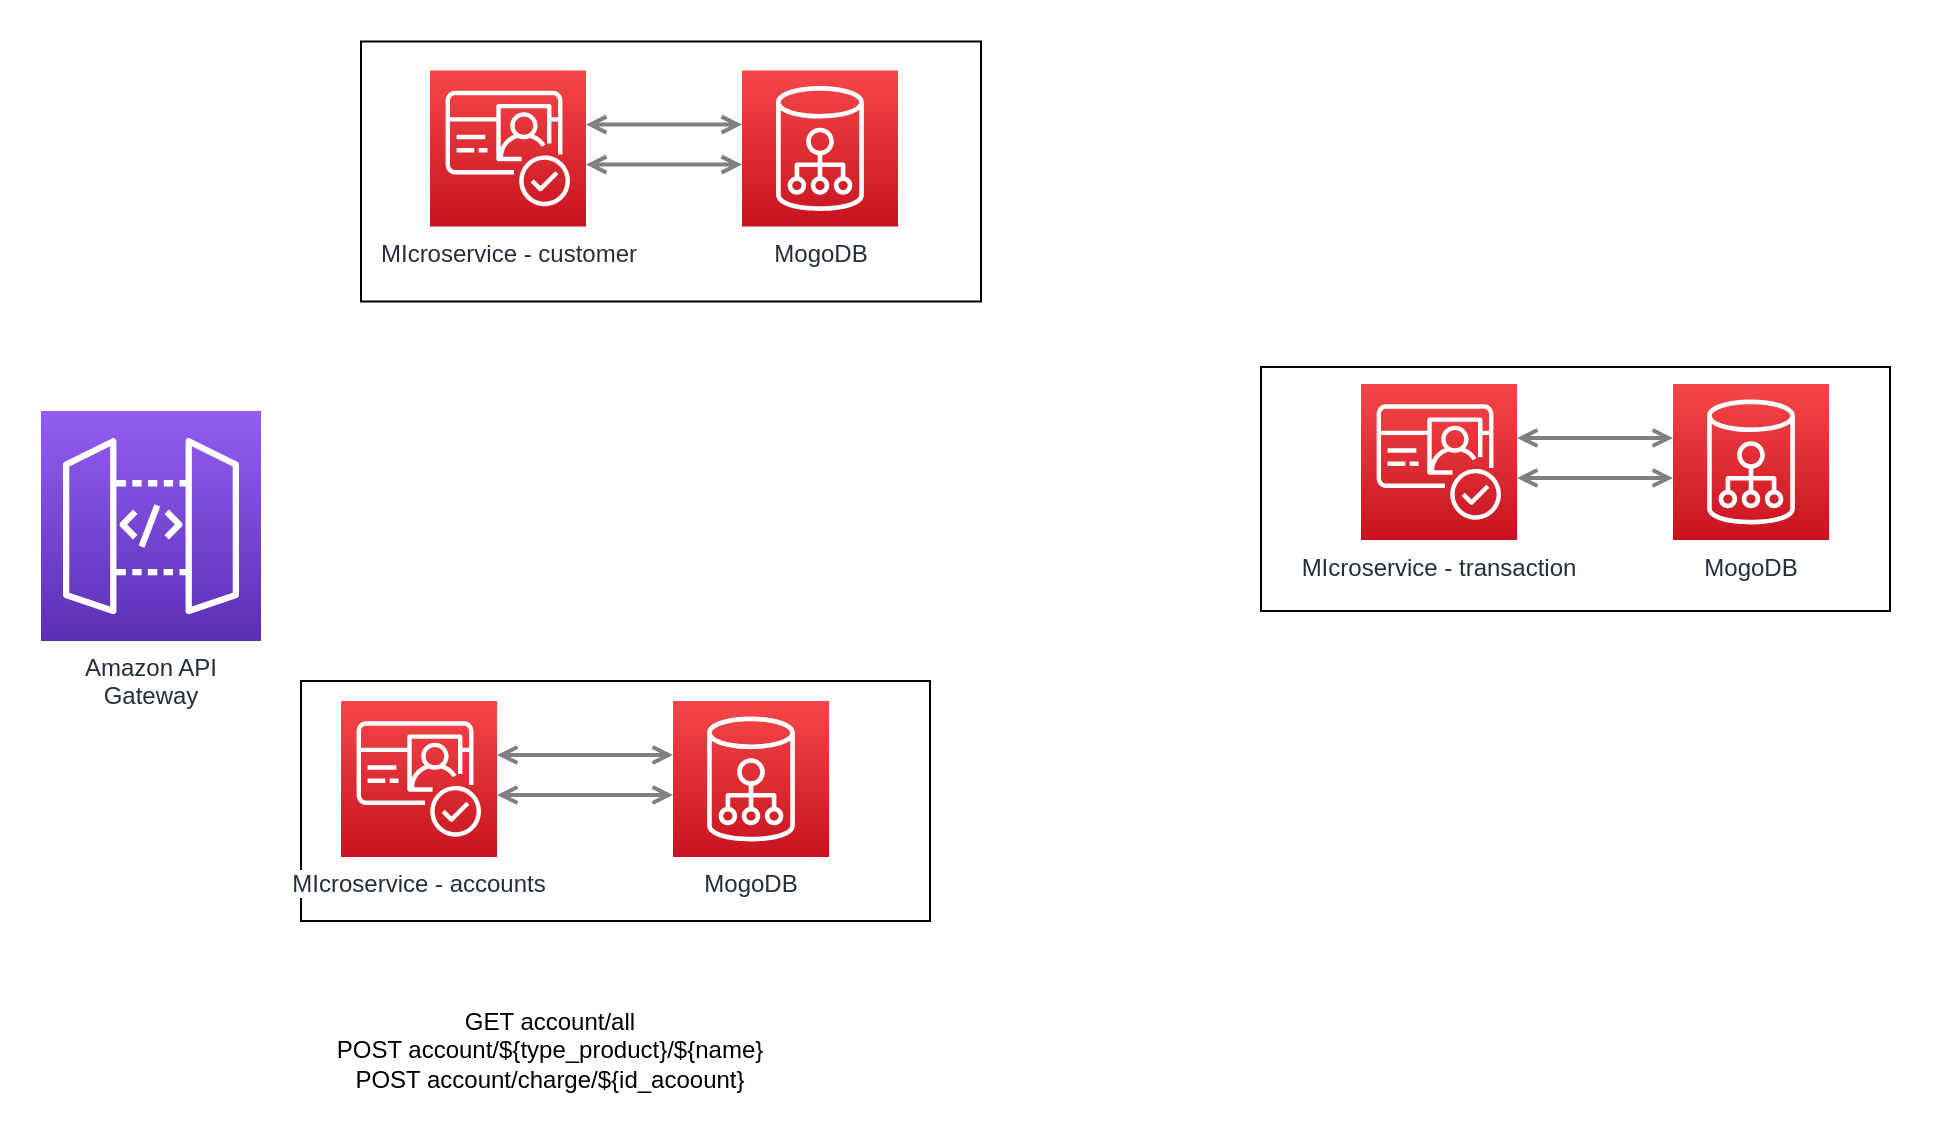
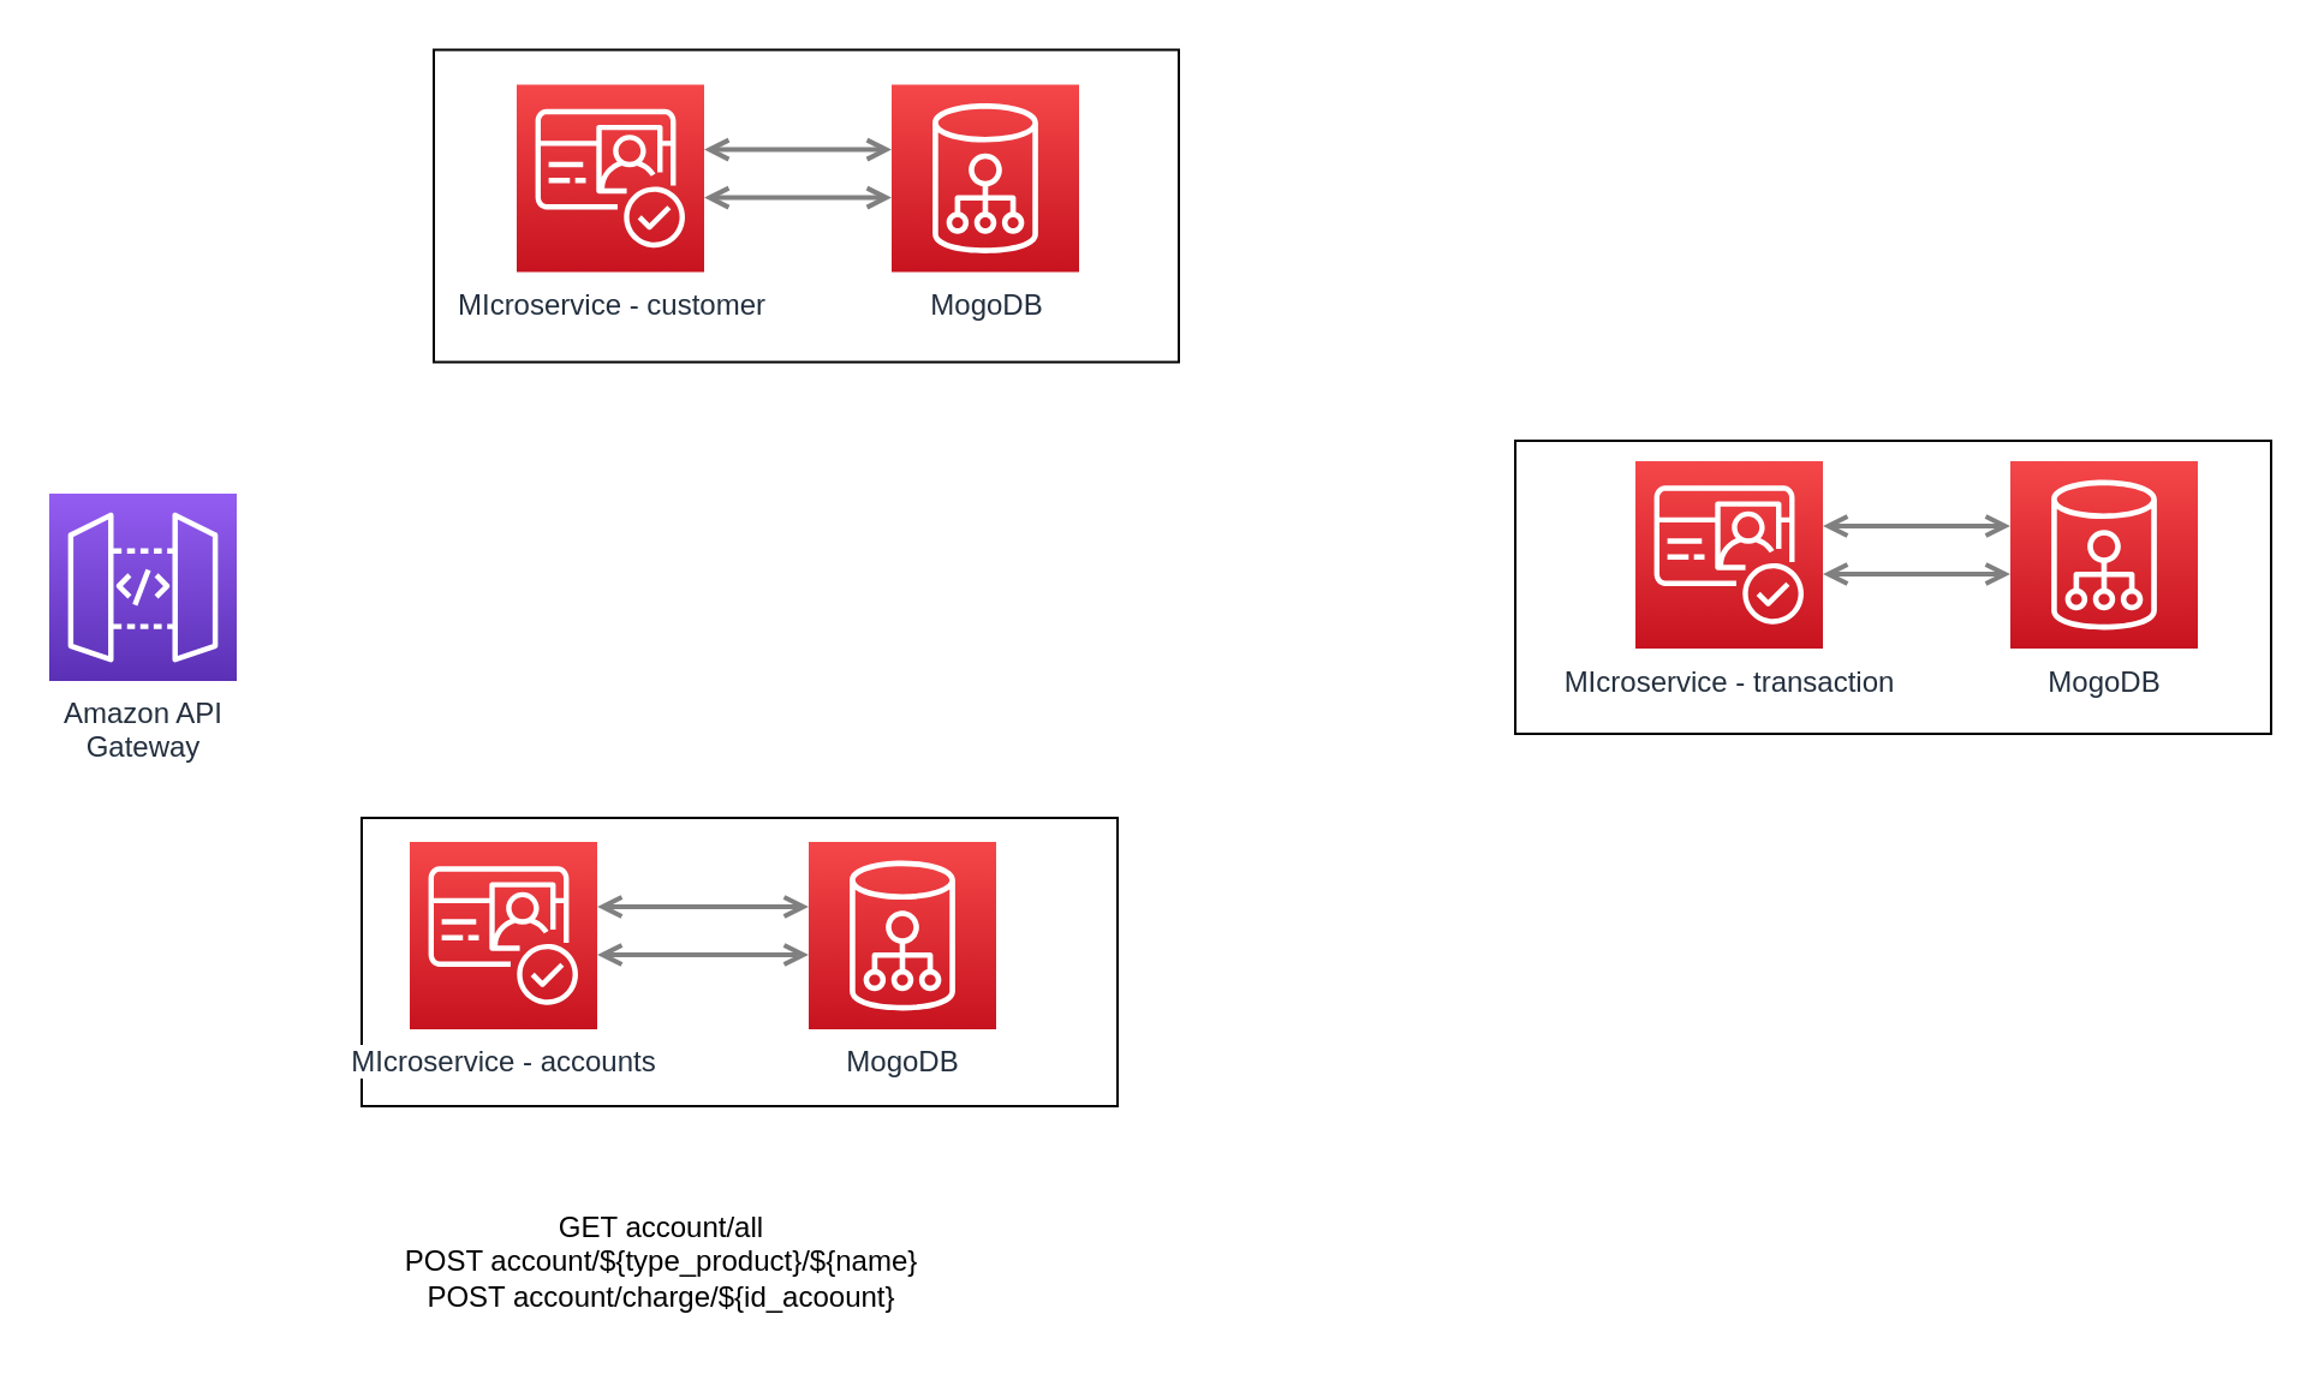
- <mxCell id="9" value="Amazon API&lt;br&gt;Gateway&lt;br&gt;" style="outlineConnect=0;fontColor=#232F3E;gradientColor=#945DF2;gradientDirection=north;fillColor=#5A30B5;strokeColor=#ffffff;dashed=0;verticalLabelPosition=bottom;verticalAlign=top;align=center;html=1;fontSize=12;fontStyle=0;aspect=fixed;shape=mxgraph.aws4.resourceIcon;resIcon=mxgraph.aws4.api_gateway;labelBackgroundColor=#ffffff;" parent="1" vertex="1"><mxGeometry x="20" y="205" width="110" height="115" as="geometry" /></mxCell>
+ <mxCell id="9" value="Amazon API&lt;br&gt;Gateway&lt;br&gt;" style="outlineConnect=0;fontColor=#232F3E;gradientColor=#945DF2;gradientDirection=north;fillColor=#5A30B5;strokeColor=#ffffff;dashed=0;verticalLabelPosition=bottom;verticalAlign=top;align=center;html=1;fontSize=12;fontStyle=0;aspect=fixed;shape=mxgraph.aws4.resourceIcon;resIcon=mxgraph.aws4.api_gateway;labelBackgroundColor=#ffffff;" parent="1" vertex="1"><mxGeometry x="20" y="205" width="78" height="78" as="geometry" /></mxCell>
